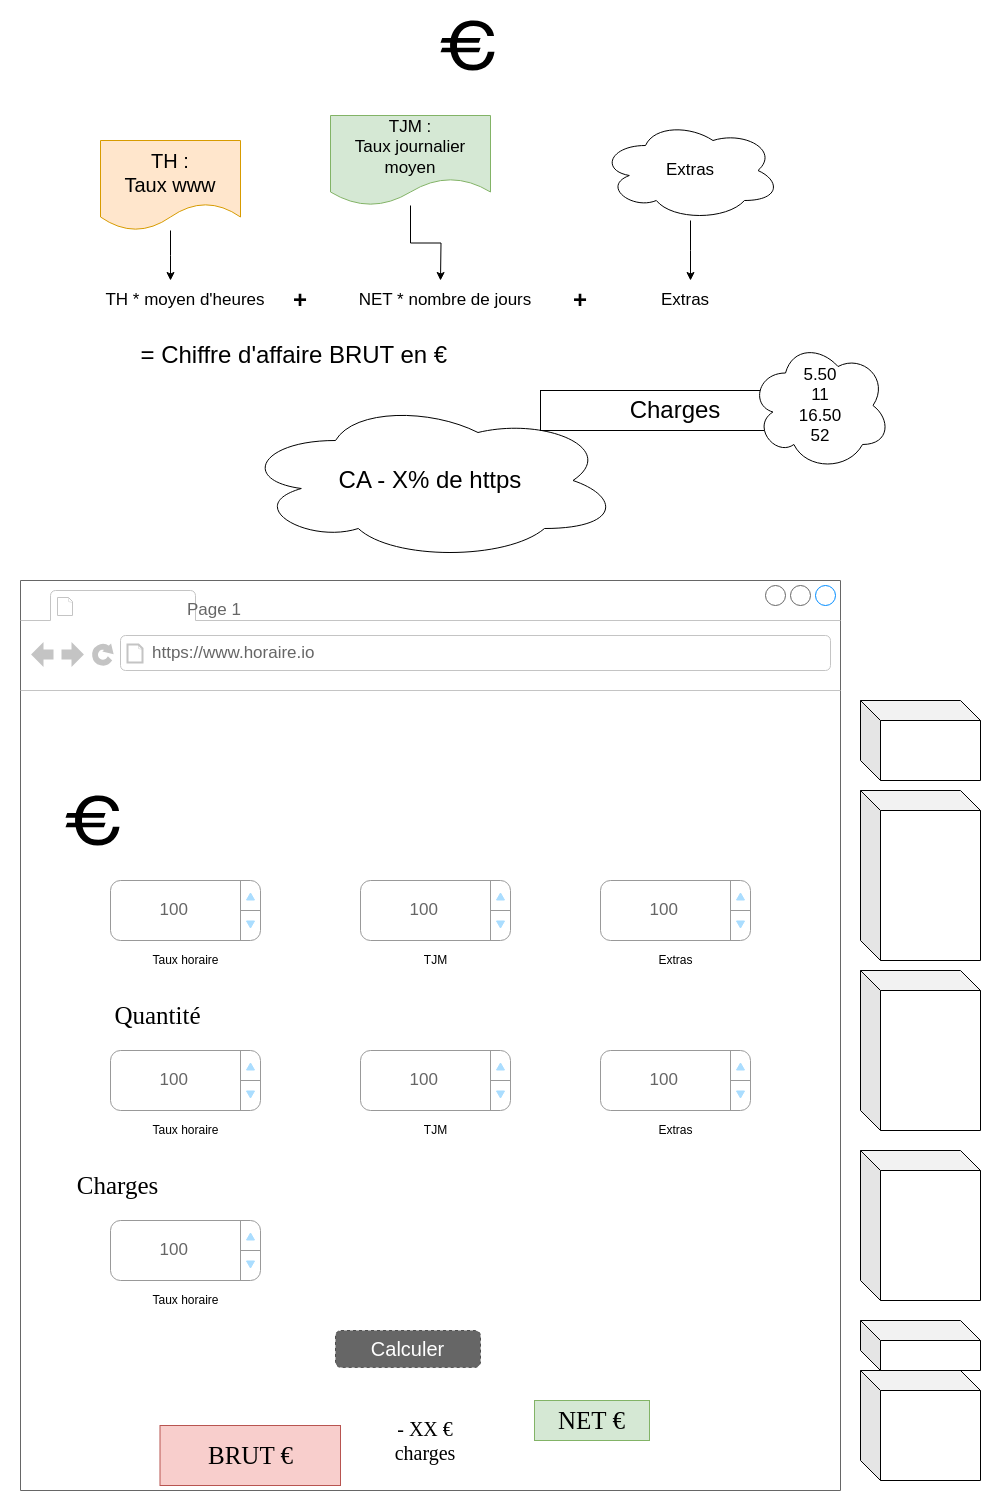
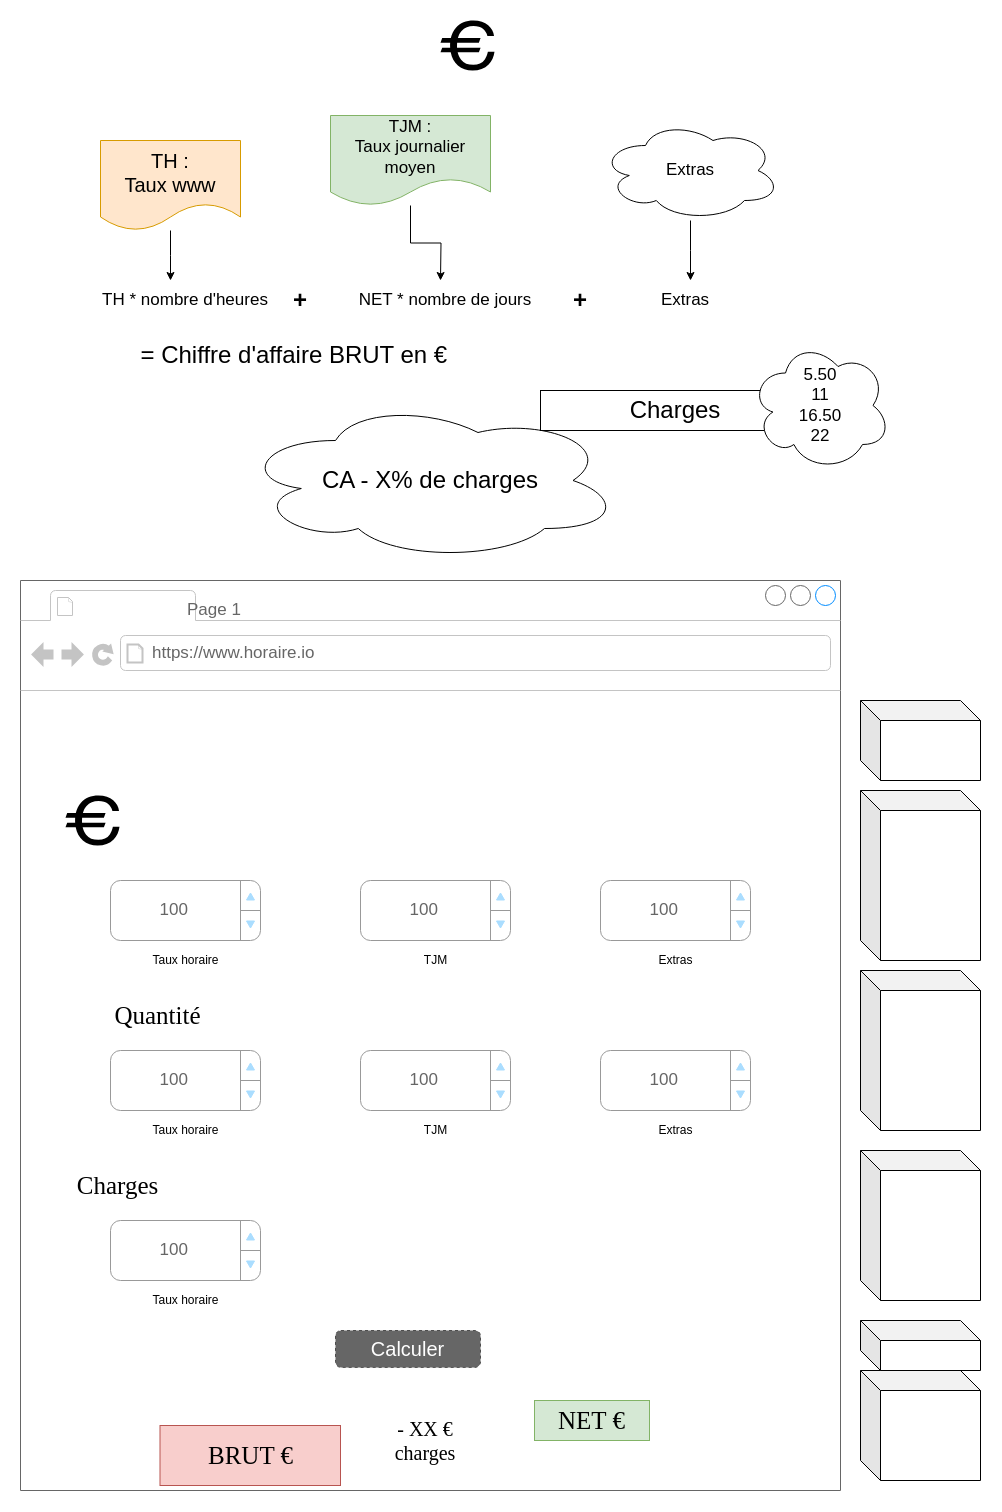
- <mxCell id="32" value="TH * moyen d'heures" style="text;html=1;strokeColor=none;fillColor=none;align=center;verticalAlign=middle;whiteSpace=wrap;rounded=0;fontSize=17;" vertex="1" parent="1"><mxGeometry x="90" y="290" width="190" height="20" as="geometry" /></mxCell>
+ <mxCell id="32" value="TH * nombre d'heures" style="text;html=1;strokeColor=none;fillColor=none;align=center;verticalAlign=middle;whiteSpace=wrap;rounded=0;fontSize=17;" vertex="1" parent="1"><mxGeometry x="90" y="290" width="190" height="20" as="geometry" /></mxCell>
- <mxCell id="41" value="5.50&lt;br style=&quot;font-size: 17px;&quot;&gt;11&lt;br style=&quot;font-size: 17px;&quot;&gt;16.50&lt;br style=&quot;font-size: 17px;&quot;&gt;52" style="ellipse;shape=cloud;whiteSpace=wrap;html=1;fontSize=17;" vertex="1" parent="1"><mxGeometry x="750" y="340" width="140" height="130" as="geometry" /></mxCell>
+ <mxCell id="41" value="5.50&lt;br style=&quot;font-size: 17px;&quot;&gt;11&lt;br style=&quot;font-size: 17px;&quot;&gt;16.50&lt;br style=&quot;font-size: 17px;&quot;&gt;22" style="ellipse;shape=cloud;whiteSpace=wrap;html=1;fontSize=17;" vertex="1" parent="1"><mxGeometry x="750" y="340" width="140" height="130" as="geometry" /></mxCell>
- <mxCell id="39" value="CA - X% de https" style="ellipse;shape=cloud;whiteSpace=wrap;html=1;fontSize=24;" vertex="1" parent="1"><mxGeometry x="240" y="400" width="380" height="160" as="geometry" /></mxCell>
+ <mxCell id="39" value="CA - X% de charges" style="ellipse;shape=cloud;whiteSpace=wrap;html=1;fontSize=24;" vertex="1" parent="1"><mxGeometry x="240" y="400" width="380" height="160" as="geometry" /></mxCell>
